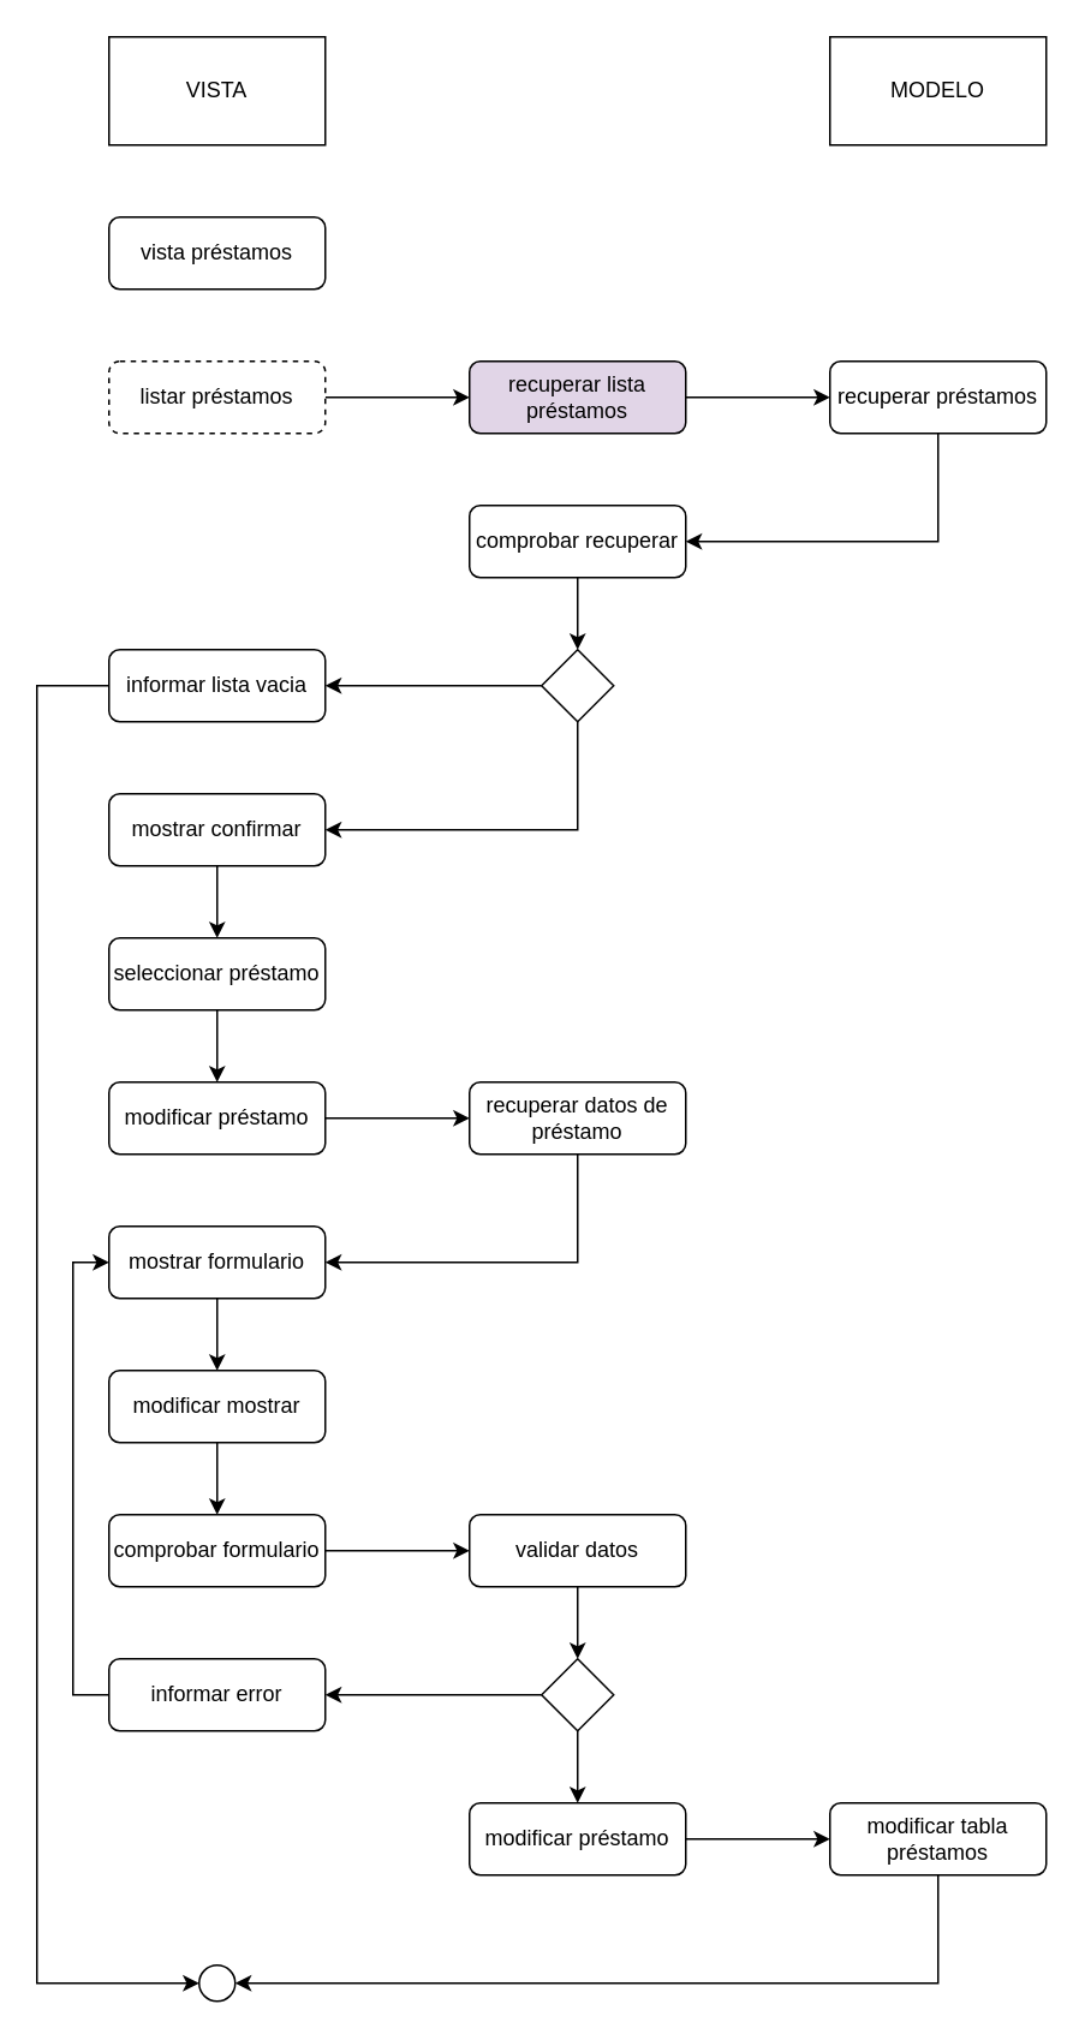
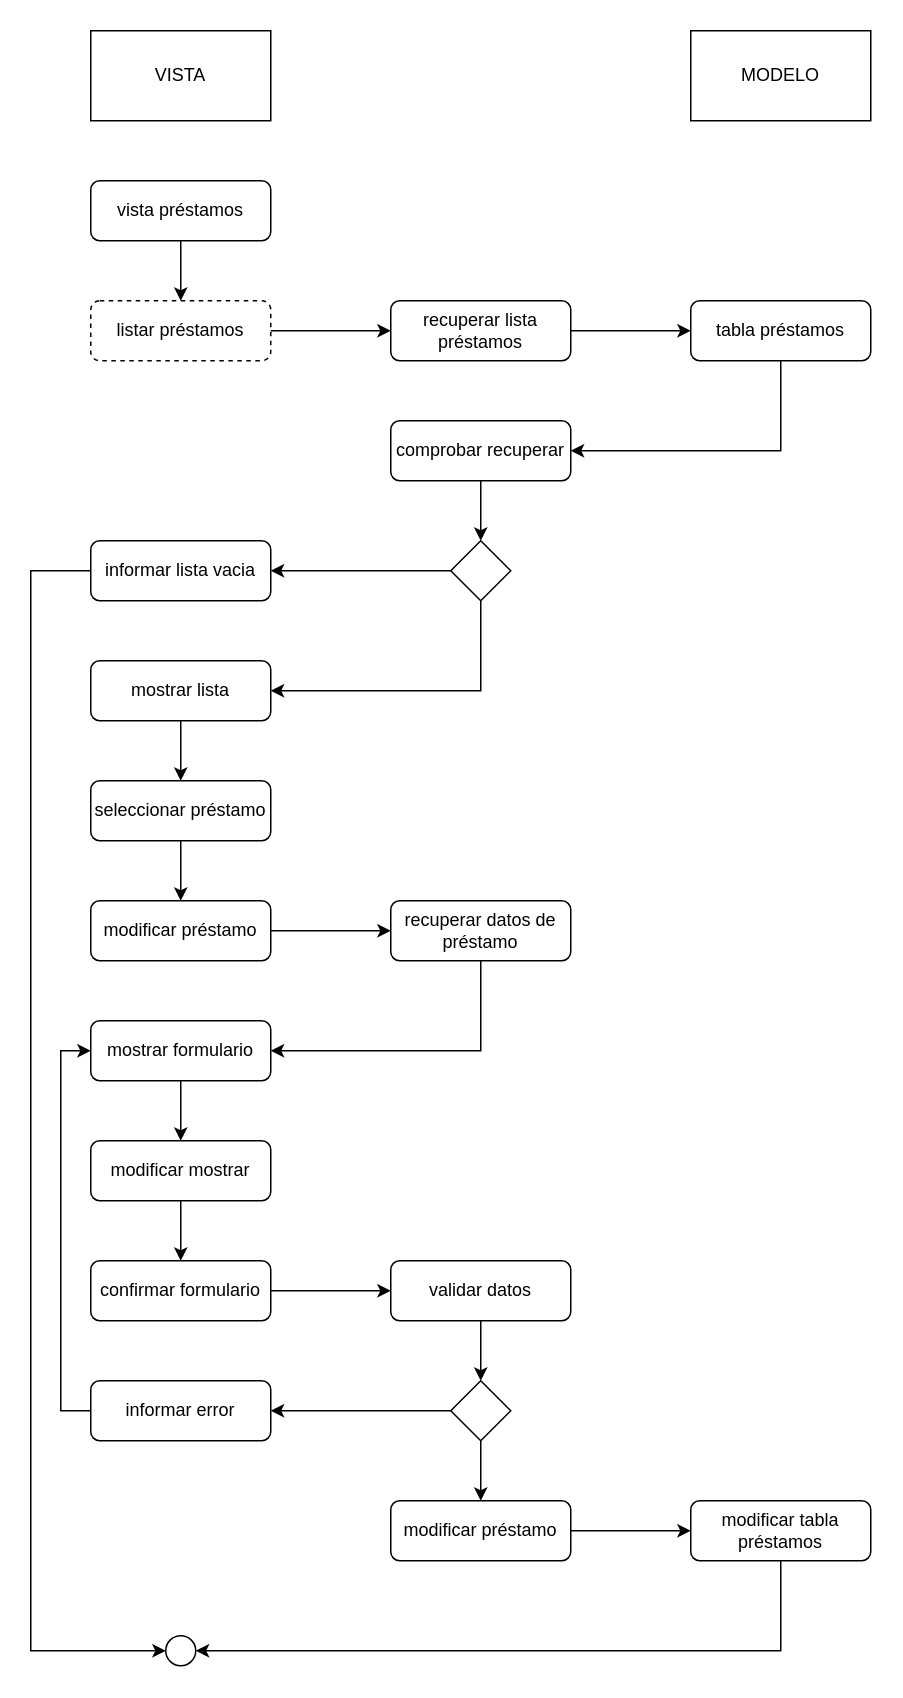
+ <mxCell id="9" style="edgeStyle=orthogonalEdgeStyle;rounded=0;orthogonalLoop=1;jettySize=auto;html=1;exitX=0.5;exitY=1;exitDx=0;exitDy=0;entryX=0.5;entryY=0;entryDx=0;entryDy=0;" edge="1" parent="1" source="10" target="12"><mxGeometry relative="1" as="geometry" /></mxCell>
- <mxCell id="14" value="recuperar lista préstamos" style="rounded=1;whiteSpace=wrap;html=1;fillColor=#e1d5e7;" vertex="1" parent="1"><mxGeometry x="260" y="200" width="120" height="40" as="geometry" /></mxCell>
+ <mxCell id="14" value="recuperar lista préstamos" style="rounded=1;whiteSpace=wrap;html=1;" vertex="1" parent="1"><mxGeometry x="260" y="200" width="120" height="40" as="geometry" /></mxCell>
- <mxCell id="16" value="recuperar préstamos" style="rounded=1;whiteSpace=wrap;html=1;" vertex="1" parent="1"><mxGeometry x="460" y="200" width="120" height="40" as="geometry" /></mxCell>
+ <mxCell id="16" value="tabla préstamos" style="rounded=1;whiteSpace=wrap;html=1;" vertex="1" parent="1"><mxGeometry x="460" y="200" width="120" height="40" as="geometry" /></mxCell>
- <mxCell id="25" value="mostrar confirmar" style="rounded=1;whiteSpace=wrap;html=1;" vertex="1" parent="1"><mxGeometry x="60" y="440" width="120" height="40" as="geometry" /></mxCell>
+ <mxCell id="25" value="mostrar lista" style="rounded=1;whiteSpace=wrap;html=1;" vertex="1" parent="1"><mxGeometry x="60" y="440" width="120" height="40" as="geometry" /></mxCell>
- <mxCell id="42" value="comprobar formulario" style="rounded=1;whiteSpace=wrap;html=1;" vertex="1" parent="1"><mxGeometry x="60" y="840" width="120" height="40" as="geometry" /></mxCell>
+ <mxCell id="42" value="confirmar formulario" style="rounded=1;whiteSpace=wrap;html=1;" vertex="1" parent="1"><mxGeometry x="60" y="840" width="120" height="40" as="geometry" /></mxCell>
